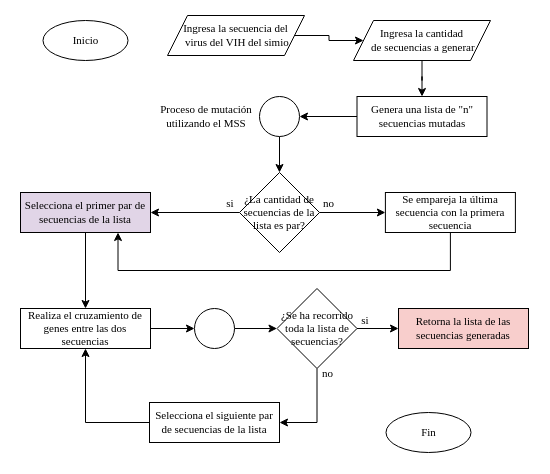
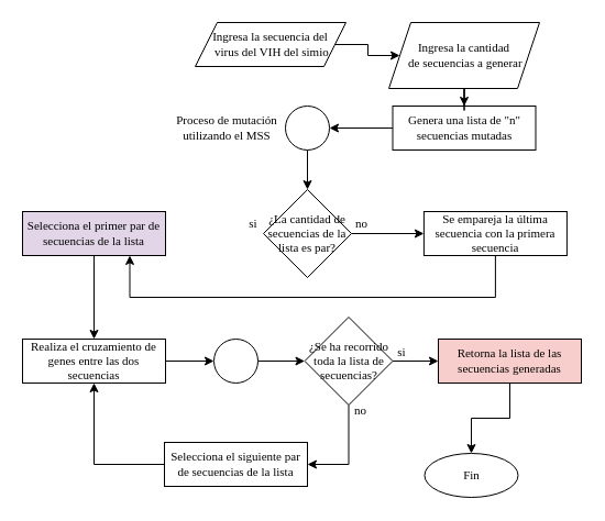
- <mxCell id="7" value="&lt;div style=&quot;font-size: 11px;&quot;&gt;&lt;span style=&quot;background-color: initial; font-size: 11px;&quot;&gt;&lt;font style=&quot;font-size: 11px;&quot;&gt;Ingresa la secuencia del&lt;br style=&quot;font-size: 11px;&quot;&gt;&amp;nbsp;virus del VIH del simio&lt;/font&gt;&lt;/span&gt;&lt;/div&gt;" style="shape=parallelogram;perimeter=parallelogramPerimeter;whiteSpace=wrap;html=1;fixedSize=1;align=center;fontFamily=Times New Roman;fontSize=11;" vertex="1" parent="1"><mxGeometry x="167" y="15" width="137" height="40" as="geometry" /></mxCell>
+ <mxCell id="7" value="&lt;div style=&quot;font-size: 11px;&quot;&gt;&lt;span style=&quot;background-color: initial; font-size: 11px;&quot;&gt;&lt;font style=&quot;font-size: 11px;&quot;&gt;Ingresa la secuencia del&lt;br style=&quot;font-size: 11px;&quot;&gt;&amp;nbsp;virus del VIH del simio&lt;/font&gt;&lt;/span&gt;&lt;/div&gt;" style="shape=parallelogram;perimeter=parallelogramPerimeter;whiteSpace=wrap;html=1;fixedSize=1;align=center;fontFamily=Times New Roman;fontSize=11;" vertex="1" parent="1"><mxGeometry x="177" y="20" width="137" height="40" as="geometry" /></mxCell>
- <mxCell id="4" value="&lt;font style=&quot;font-size: 11px;&quot;&gt;Inicio&lt;/font&gt;" style="ellipse;whiteSpace=wrap;html=1;fontFamily=Times New Roman;fontSize=11;" vertex="1" parent="1"><mxGeometry x="42.5" y="20" width="85" height="40" as="geometry" /></mxCell>
- <mxCell id="11" value="&lt;div style=&quot;font-size: 11px;&quot;&gt;&lt;font style=&quot;font-size: 11px;&quot;&gt;Ingresa la cantidad&lt;br style=&quot;font-size: 11px;&quot;&gt;&amp;nbsp;de secuencias a generar&lt;/font&gt;&lt;/div&gt;" style="shape=parallelogram;perimeter=parallelogramPerimeter;whiteSpace=wrap;html=1;fixedSize=1;align=center;fontFamily=Times New Roman;fontSize=11;" vertex="1" parent="1"><mxGeometry x="353" y="20" width="137" height="40" as="geometry" /></mxCell>
+ <mxCell id="11" value="&lt;div style=&quot;font-size: 11px;&quot;&gt;&lt;font style=&quot;font-size: 11px;&quot;&gt;Ingresa la cantidad&lt;br style=&quot;font-size: 11px;&quot;&gt;&amp;nbsp;de secuencias a generar&lt;/font&gt;&lt;/div&gt;" style="shape=parallelogram;perimeter=parallelogramPerimeter;whiteSpace=wrap;html=1;fixedSize=1;align=center;fontFamily=Times New Roman;fontSize=11;" vertex="1" parent="1"><mxGeometry x="353" y="20" width="137" height="60" as="geometry" /></mxCell>
- <mxCell id="12" style="edgeStyle=orthogonalEdgeStyle;rounded=0;orthogonalLoop=1;jettySize=auto;html=1;" edge="1" parent="1" source="14" target="35"><mxGeometry relative="1" as="geometry" /></mxCell>
+ <mxCell id="27" style="edgeStyle=orthogonalEdgeStyle;rounded=0;orthogonalLoop=1;jettySize=auto;html=1;entryX=0.5;entryY=0;entryDx=0;entryDy=0;" edge="1" parent="1" source="28" target="5"><mxGeometry relative="1" as="geometry" /></mxCell>
